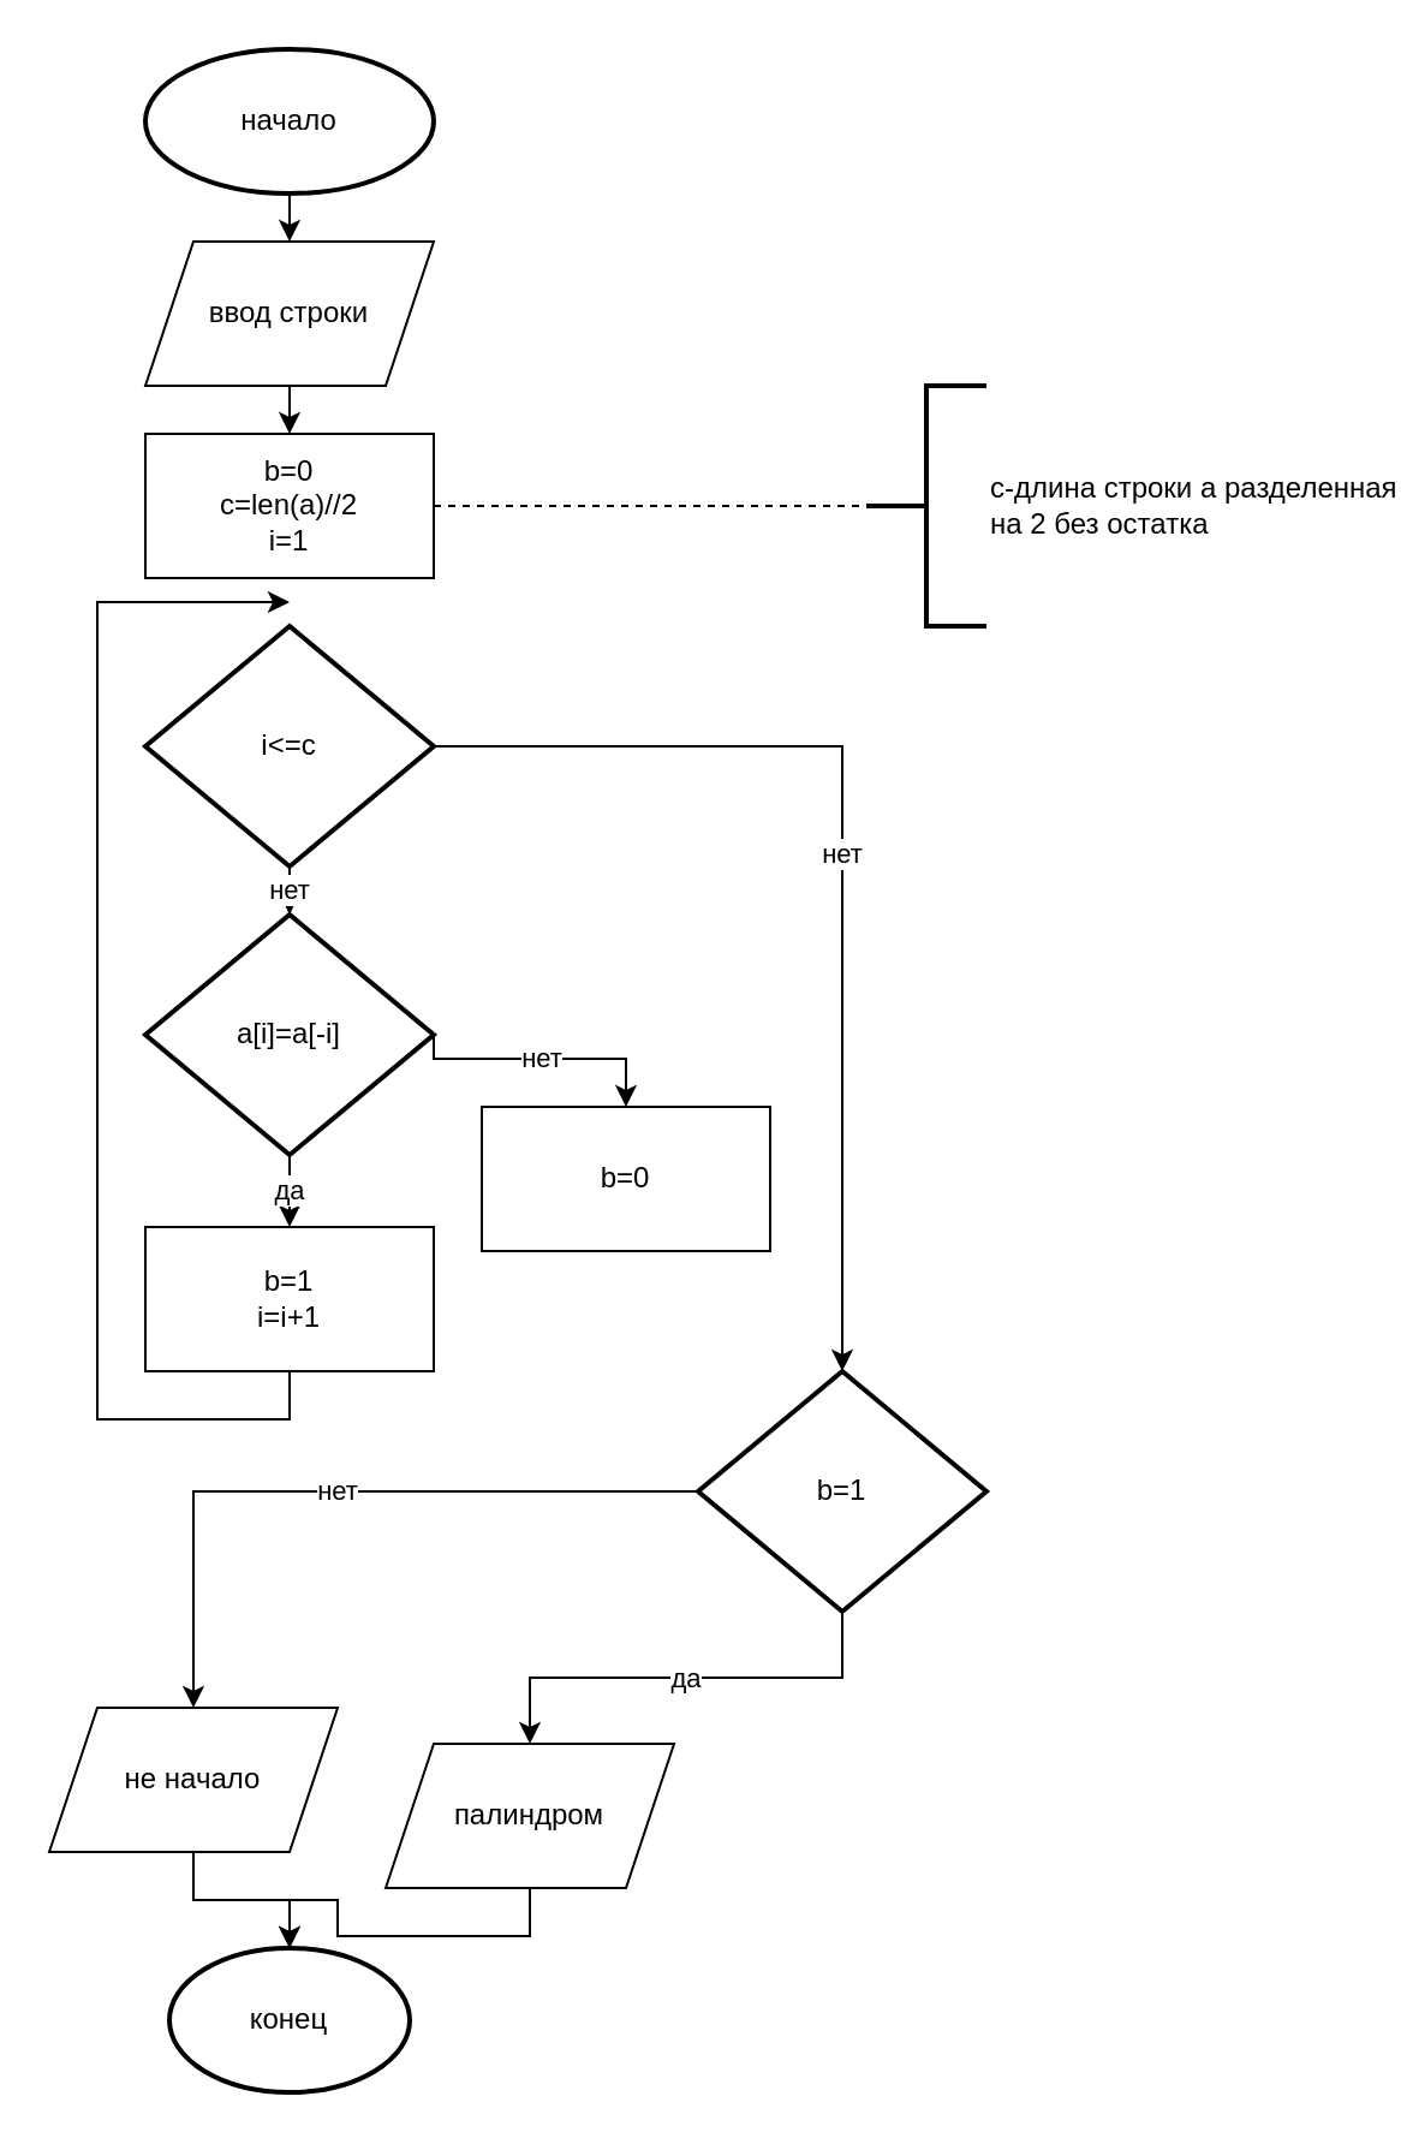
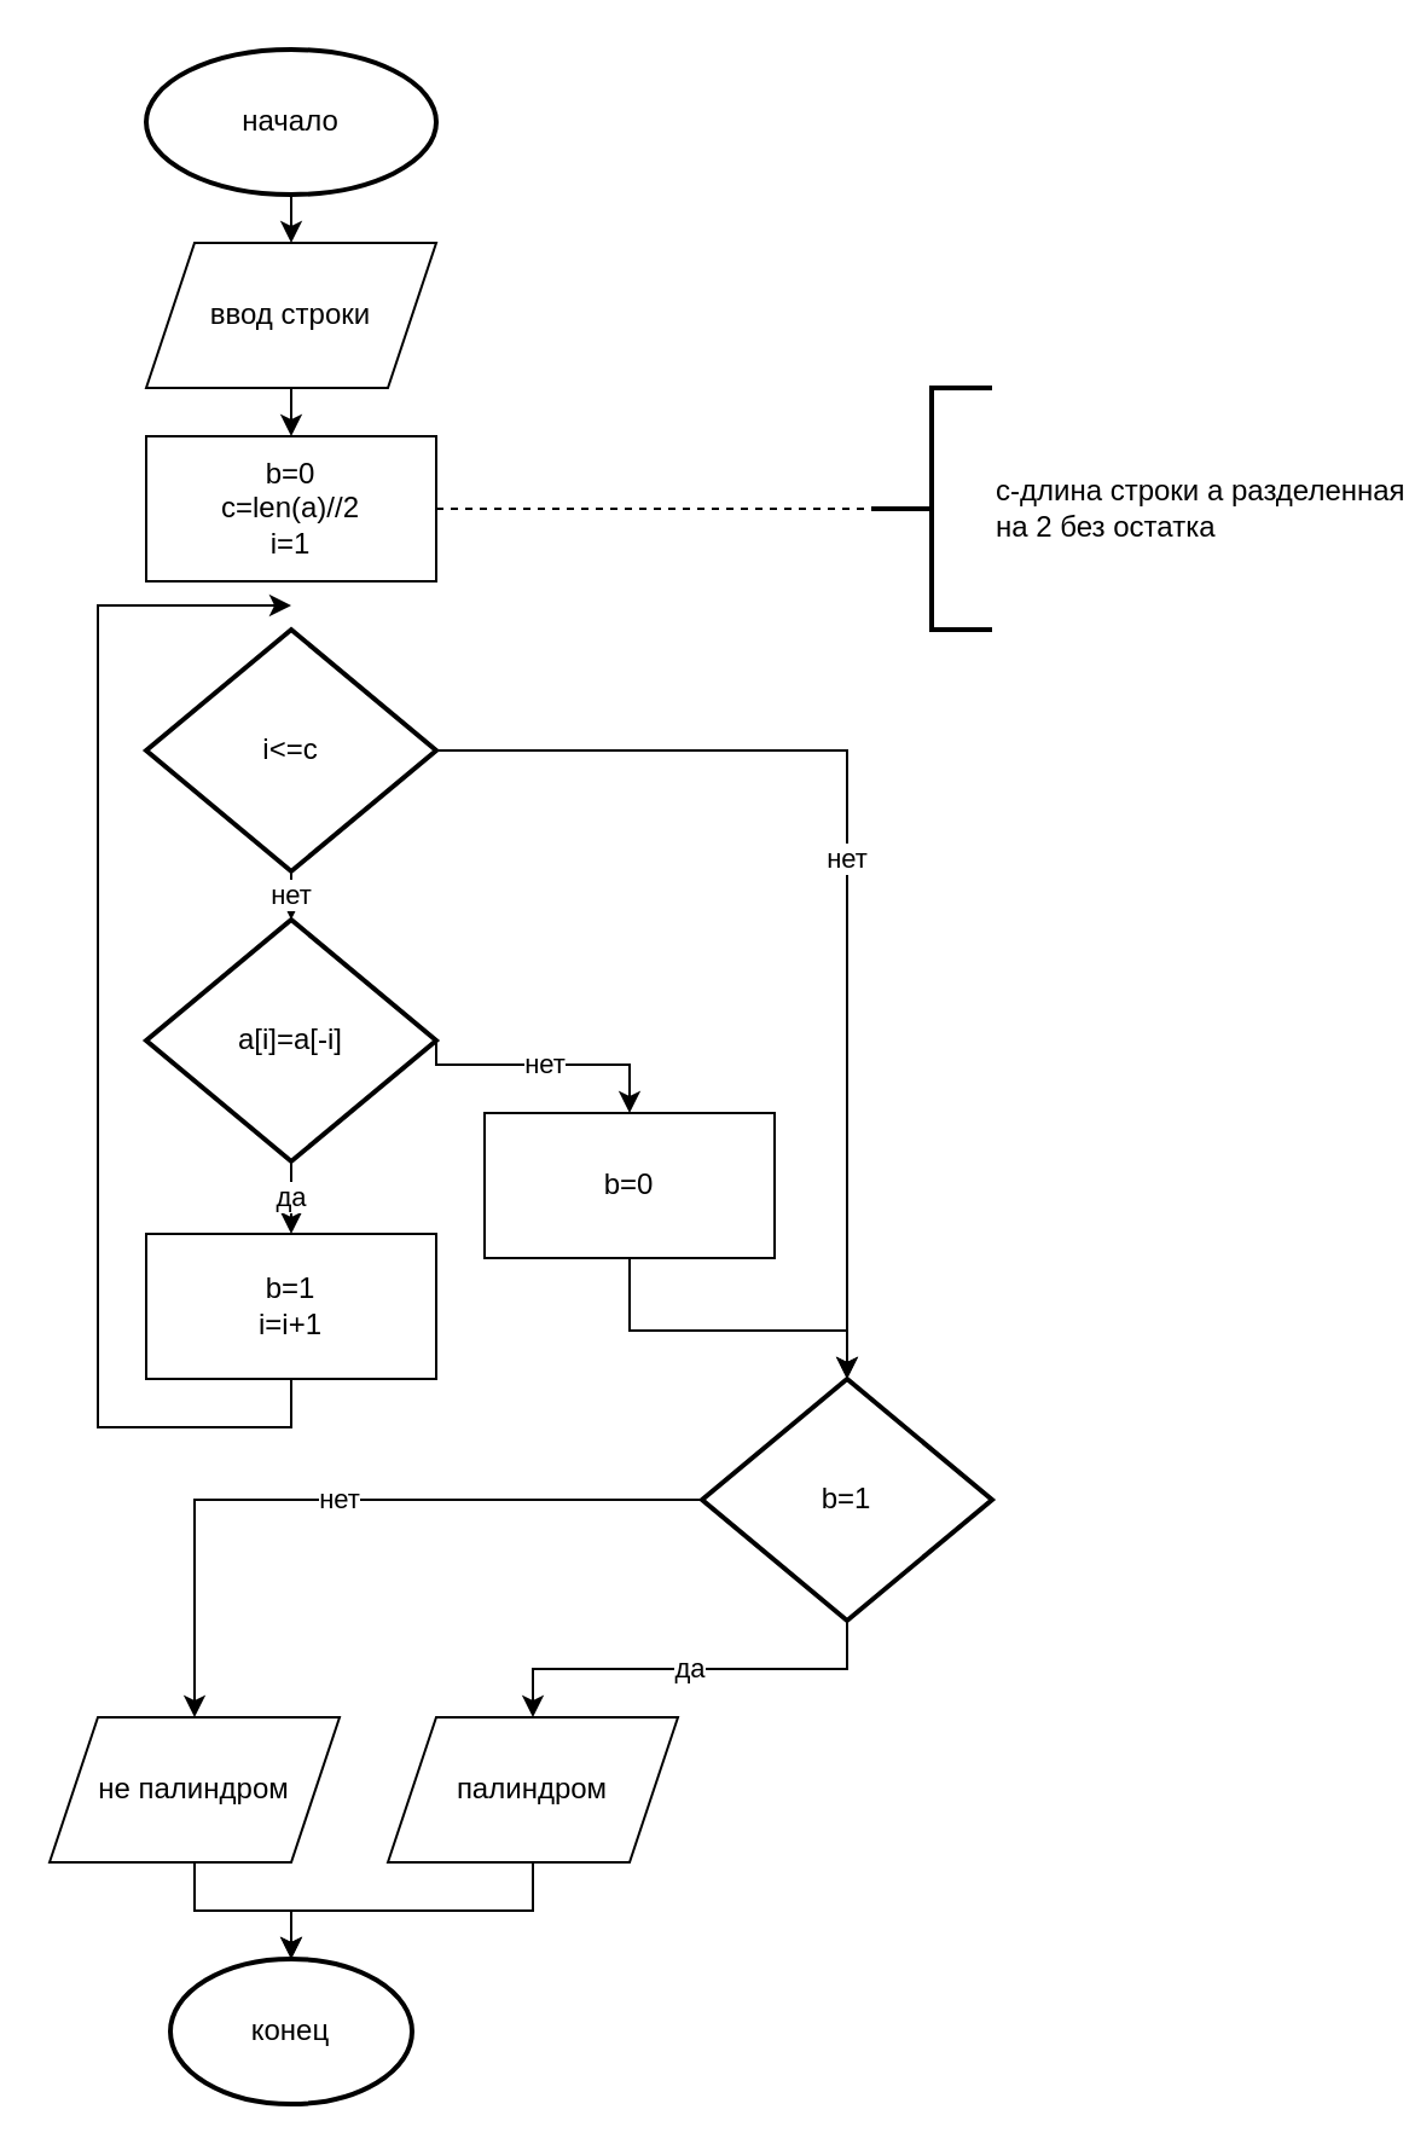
+ <mxCell id="17" style="edgeStyle=orthogonalEdgeStyle;rounded=0;orthogonalLoop=1;jettySize=auto;html=1;exitX=0.5;exitY=1;exitDx=0;exitDy=0;entryX=0.5;entryY=0;entryDx=0;entryDy=0;entryPerimeter=0;" parent="1" source="18" edge="1" target="21"><mxGeometry relative="1" as="geometry"><mxPoint x="220" y="580" as="targetPoint" /><Array as="points"><mxPoint x="260" y="550" /><mxPoint x="350" y="550" /></Array></mxGeometry></mxCell>
- <mxCell id="25" value="не начало" style="shape=parallelogram;perimeter=parallelogramPerimeter;whiteSpace=wrap;html=1;fixedSize=1;" parent="1" vertex="1"><mxGeometry x="20" y="710" width="120" height="60" as="geometry" /></mxCell>
+ <mxCell id="25" value="не палиндром" style="shape=parallelogram;perimeter=parallelogramPerimeter;whiteSpace=wrap;html=1;fixedSize=1;" parent="1" vertex="1"><mxGeometry x="20" y="710" width="120" height="60" as="geometry" /></mxCell>
- <mxCell id="23" value="палиндром" style="shape=parallelogram;perimeter=parallelogramPerimeter;whiteSpace=wrap;html=1;fixedSize=1;" parent="1" vertex="1"><mxGeometry x="160" y="725" width="120" height="60" as="geometry" /></mxCell>
+ <mxCell id="23" value="палиндром" style="shape=parallelogram;perimeter=parallelogramPerimeter;whiteSpace=wrap;html=1;fixedSize=1;" parent="1" vertex="1"><mxGeometry x="160" y="710" width="120" height="60" as="geometry" /></mxCell>
